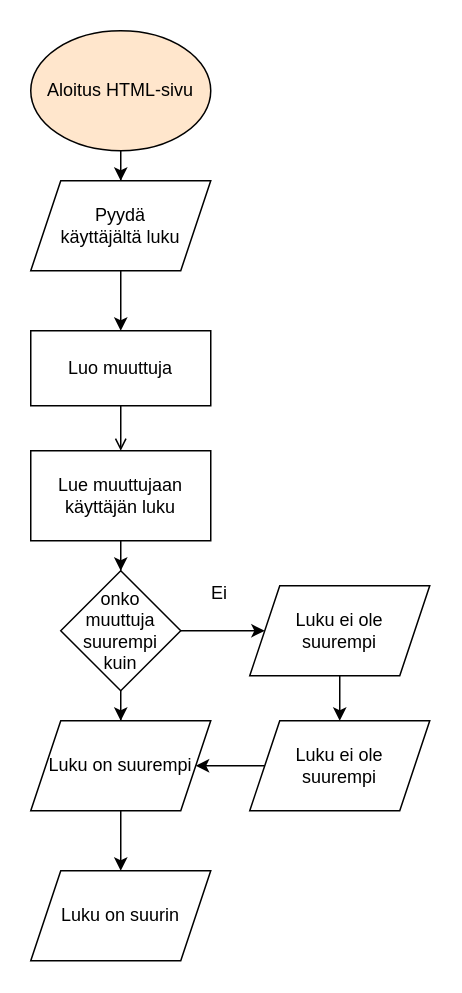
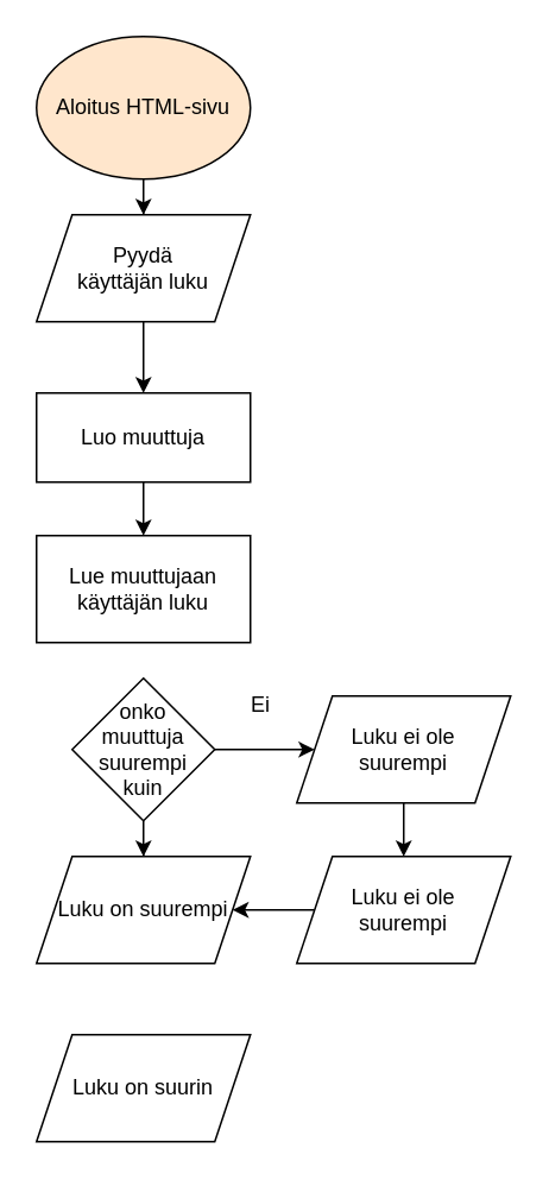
- <mxCell id="5" value="Pyydä&#10;käyttäjältä luku" style="shape=parallelogram;perimeter=parallelogramPerimeter;whiteSpace=wrap;html=1;fixedSize=1;" vertex="1" parent="1"><mxGeometry x="20" y="120" width="120" height="60" as="geometry" /></mxCell>
+ <mxCell id="5" value="Pyydä&#10;käyttäjän luku" style="shape=parallelogram;perimeter=parallelogramPerimeter;whiteSpace=wrap;html=1;fixedSize=1;" vertex="1" parent="1"><mxGeometry x="20" y="120" width="120" height="60" as="geometry" /></mxCell>
- <mxCell id="6" value="" style="edgeStyle=orthogonalEdgeStyle;rounded=0;orthogonalLoop=1;jettySize=auto;html=1;endArrow=open;" edge="1" parent="1" source="7" target="9"><mxGeometry relative="1" as="geometry" /></mxCell>
+ <mxCell id="6" value="" style="edgeStyle=orthogonalEdgeStyle;rounded=0;orthogonalLoop=1;jettySize=auto;html=1;" edge="1" parent="1" source="7" target="9"><mxGeometry relative="1" as="geometry" /></mxCell>
- <mxCell id="8" value="" style="edgeStyle=orthogonalEdgeStyle;rounded=0;orthogonalLoop=1;jettySize=auto;html=1;" edge="1" parent="1" source="9" target="12"><mxGeometry relative="1" as="geometry" /></mxCell>
- <mxCell id="14" value="" style="edgeStyle=orthogonalEdgeStyle;rounded=0;orthogonalLoop=1;jettySize=auto;html=1;" edge="1" parent="1" source="15" target="13"><mxGeometry relative="1" as="geometry" /></mxCell>
